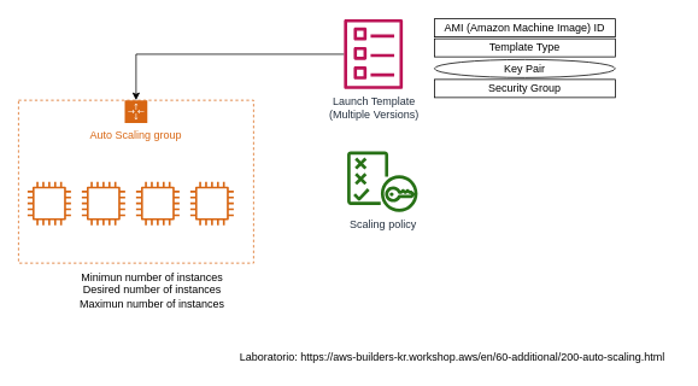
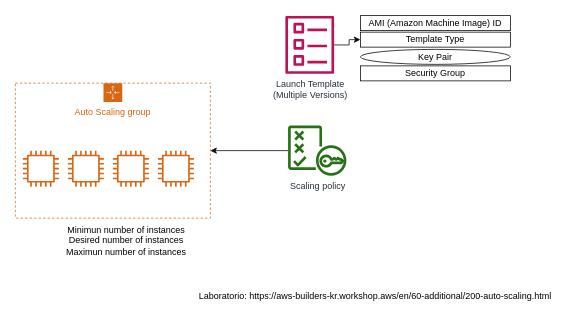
- <mxCell id="9" style="edgeStyle=orthogonalEdgeStyle;rounded=0;orthogonalLoop=1;jettySize=auto;html=1;" edge="1" parent="1" source="10" target="2"><mxGeometry relative="1" as="geometry" /></mxCell>
+ <mxCell id="9" style="edgeStyle=orthogonalEdgeStyle;rounded=0;orthogonalLoop=1;jettySize=auto;html=1;" edge="1" parent="1" source="10" target="13"><mxGeometry relative="1" as="geometry" /></mxCell>
+ <mxCell id="7" style="edgeStyle=orthogonalEdgeStyle;rounded=0;orthogonalLoop=1;jettySize=auto;html=1;" edge="1" parent="1" source="8" target="2"><mxGeometry relative="1" as="geometry" /></mxCell>
